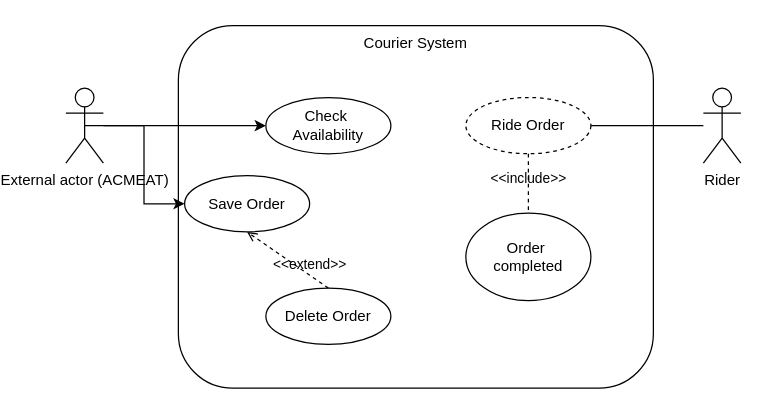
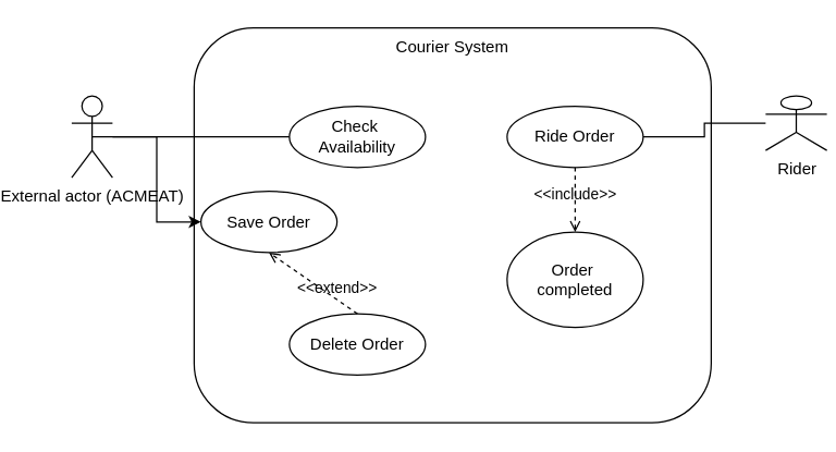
- <mxCell id="3" style="edgeStyle=orthogonalEdgeStyle;rounded=0;orthogonalLoop=1;jettySize=auto;html=1;" parent="1" source="5" target="6" edge="1"><mxGeometry relative="1" as="geometry" /></mxCell>
+ <mxCell id="3" style="edgeStyle=orthogonalEdgeStyle;rounded=0;orthogonalLoop=1;jettySize=auto;html=1;endArrow=none;" parent="1" source="5" target="6" edge="1"><mxGeometry relative="1" as="geometry" /></mxCell>
- <mxCell id="10" value="Ride Order" style="ellipse;whiteSpace=wrap;html=1;dashed=1;" parent="1" vertex="1"><mxGeometry x="340" y="77.5" width="100" height="45" as="geometry" /></mxCell>
+ <mxCell id="10" value="Ride Order" style="ellipse;whiteSpace=wrap;html=1;" parent="1" vertex="1"><mxGeometry x="340" y="77.5" width="100" height="45" as="geometry" /></mxCell>
- <mxCell id="8" value="Rider" style="shape=umlActor;verticalLabelPosition=bottom;verticalAlign=top;html=1;" parent="1" vertex="1"><mxGeometry x="530" y="70" width="30" height="60" as="geometry" /></mxCell>
+ <mxCell id="8" value="Rider" style="shape=umlActor;verticalLabelPosition=bottom;verticalAlign=top;html=1;" parent="1" vertex="1"><mxGeometry x="530" y="70" width="45" height="40" as="geometry" /></mxCell>
- <mxCell id="13" value="&amp;lt;&amp;lt;include&amp;gt;&amp;gt;" style="html=1;verticalAlign=bottom;labelBackgroundColor=none;endArrow=none;endFill=0;dashed=1;rounded=0;entryX=0.5;entryY=0;entryDx=0;entryDy=0;exitX=0.5;exitY=1;exitDx=0;exitDy=0;" edge="1" parent="1" source="10" target="12"><mxGeometry x="0.158" width="160" relative="1" as="geometry"><mxPoint x="210" y="200" as="sourcePoint" /><mxPoint x="370" y="200" as="targetPoint" /><mxPoint as="offset" /></mxGeometry></mxCell>
+ <mxCell id="13" value="&amp;lt;&amp;lt;include&amp;gt;&amp;gt;" style="html=1;verticalAlign=bottom;labelBackgroundColor=none;endArrow=open;endFill=0;dashed=1;rounded=0;entryX=0.5;entryY=0;entryDx=0;entryDy=0;exitX=0.5;exitY=1;exitDx=0;exitDy=0;" edge="1" parent="1" source="10" target="12"><mxGeometry x="0.158" width="160" relative="1" as="geometry"><mxPoint x="210" y="200" as="sourcePoint" /><mxPoint x="370" y="200" as="targetPoint" /><mxPoint as="offset" /></mxGeometry></mxCell>
